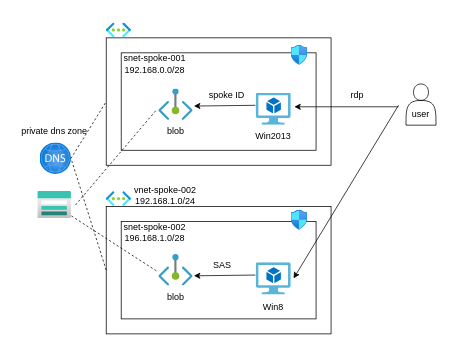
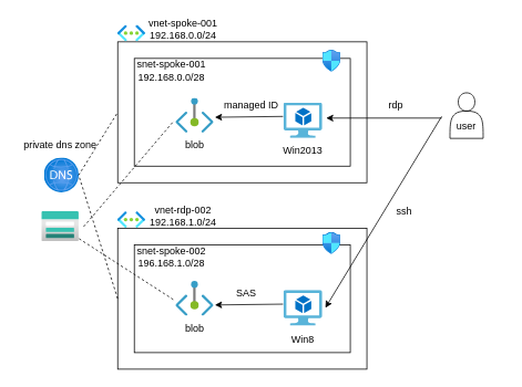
+ <mxCell id="3" value="vnet-spoke-001 192.168.0.0/24" style="text;html=1;align=center;verticalAlign=middle;whiteSpace=wrap;rounded=0;" vertex="1" parent="1"><mxGeometry x="174.5" y="20" width="90" height="30" as="geometry" /></mxCell>
- <mxCell id="28" value="spoke ID" style="text;html=1;align=center;verticalAlign=middle;whiteSpace=wrap;rounded=0;" vertex="1" parent="1"><mxGeometry x="256.82" y="111.5" width="90" height="30" as="geometry" /></mxCell>
+ <mxCell id="28" value="managed ID" style="text;html=1;align=center;verticalAlign=middle;whiteSpace=wrap;rounded=0;" vertex="1" parent="1"><mxGeometry x="256.82" y="111.5" width="90" height="30" as="geometry" /></mxCell>
+ <mxCell id="24" value="ssh" style="text;html=1;align=center;verticalAlign=middle;whiteSpace=wrap;rounded=0;" vertex="1" parent="1"><mxGeometry x="441" y="240" width="90" height="30" as="geometry" /></mxCell>
- <mxCell id="15" value="vnet-spoke-002 192.168.1.0/24" style="text;html=1;align=center;verticalAlign=middle;whiteSpace=wrap;rounded=0;" vertex="1" parent="1"><mxGeometry x="174.5" y="245" width="90" height="30" as="geometry" /></mxCell>
+ <mxCell id="15" value="vnet-rdp-002 192.168.1.0/24" style="text;html=1;align=center;verticalAlign=middle;whiteSpace=wrap;rounded=0;" vertex="1" parent="1"><mxGeometry x="174.5" y="245" width="90" height="30" as="geometry" /></mxCell>
